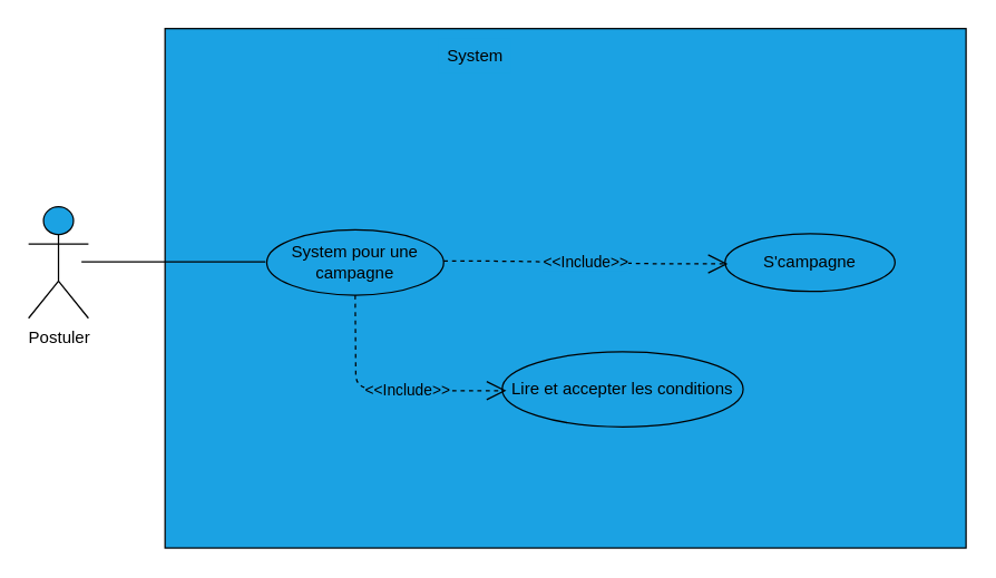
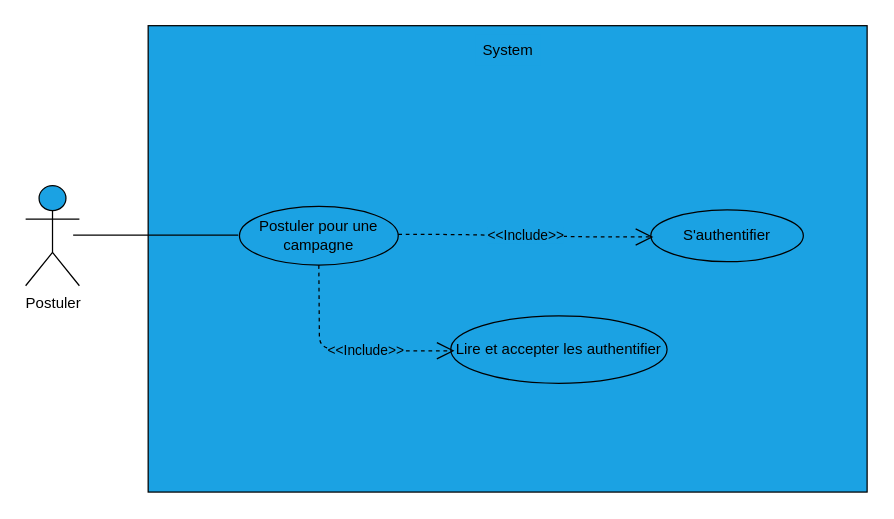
- <mxCell id="4" value="System" style="rounded=0;whiteSpace=wrap;html=1;strokeColor=none;fontColor=#000000;fillColor=#1BA2E3;" parent="1" vertex="1"><mxGeometry x="314.5" y="27" width="52" height="25" as="geometry" /></mxCell>
+ <mxCell id="4" value="System" style="rounded=0;whiteSpace=wrap;html=1;strokeColor=none;fontColor=#000000;fillColor=#1BA2E3;" parent="1" vertex="1"><mxGeometry x="379.5" y="27" width="52" height="25" as="geometry" /></mxCell>
- <mxCell id="6" value="System pour une campagne" style="ellipse;whiteSpace=wrap;html=1;strokeColor=#000000;fontColor=#000000;fillColor=#1BA2E3;" parent="1" vertex="1"><mxGeometry x="191" y="164.5" width="127" height="47" as="geometry" /></mxCell>
+ <mxCell id="6" value="Postuler pour une campagne" style="ellipse;whiteSpace=wrap;html=1;strokeColor=#000000;fontColor=#000000;fillColor=#1BA2E3;" parent="1" vertex="1"><mxGeometry x="191" y="164.5" width="127" height="47" as="geometry" /></mxCell>
- <mxCell id="7" value="S'campagne" style="ellipse;whiteSpace=wrap;html=1;strokeColor=#000000;fontColor=#000000;fillColor=#1BA2E3;" parent="1" vertex="1"><mxGeometry x="520" y="167.25" width="122" height="41.5" as="geometry" /></mxCell>
+ <mxCell id="7" value="S'authentifier" style="ellipse;whiteSpace=wrap;html=1;strokeColor=#000000;fontColor=#000000;fillColor=#1BA2E3;" parent="1" vertex="1"><mxGeometry x="520" y="167.25" width="122" height="41.5" as="geometry" /></mxCell>
- <mxCell id="9" value="&lt;font color=&quot;#000000&quot;&gt;Lire et accepter les conditions&lt;/font&gt;" style="ellipse;whiteSpace=wrap;html=1;fillColor=#1BA2E3;strokeColor=#000000;" vertex="1" parent="1"><mxGeometry x="360" y="252" width="173" height="54" as="geometry" /></mxCell>
+ <mxCell id="9" value="&lt;font color=&quot;#000000&quot;&gt;Lire et accepter les authentifier&lt;/font&gt;" style="ellipse;whiteSpace=wrap;html=1;fillColor=#1BA2E3;strokeColor=#000000;" vertex="1" parent="1"><mxGeometry x="360" y="252" width="173" height="54" as="geometry" /></mxCell>
